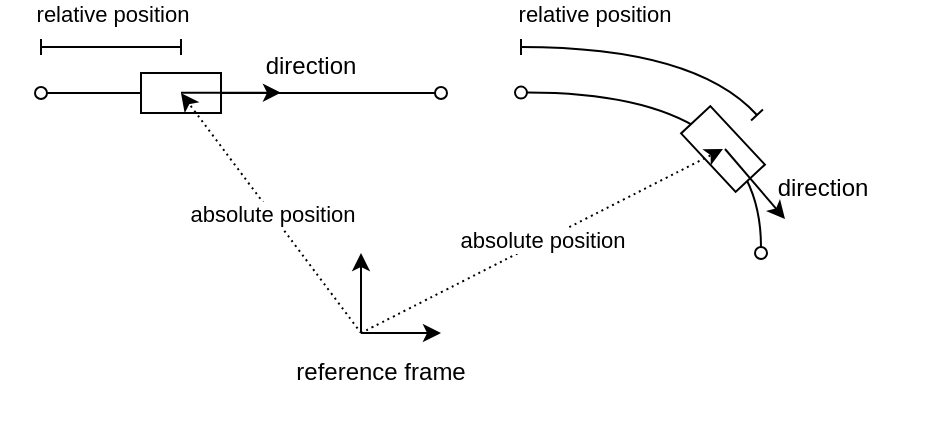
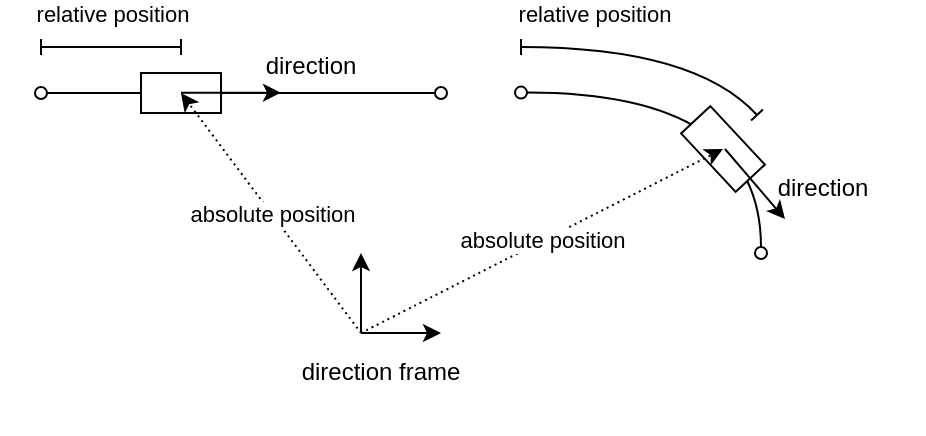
- <mxCell id="21" value="reference frame" style="text;html=1;align=center;verticalAlign=middle;resizable=0;points=[];autosize=1;strokeColor=none;fillColor=none;" vertex="1" parent="1"><mxGeometry x="140" y="173" width="100" height="20" as="geometry" /></mxCell>
+ <mxCell id="21" value="direction frame" style="text;html=1;align=center;verticalAlign=middle;resizable=0;points=[];autosize=1;strokeColor=none;fillColor=none;" vertex="1" parent="1"><mxGeometry x="140" y="173" width="100" height="20" as="geometry" /></mxCell>
